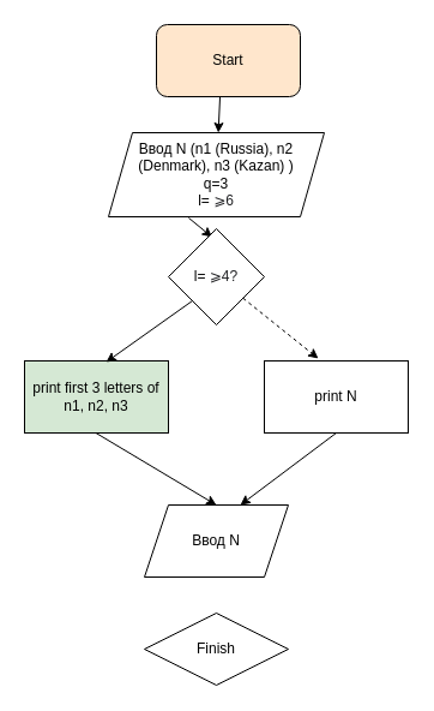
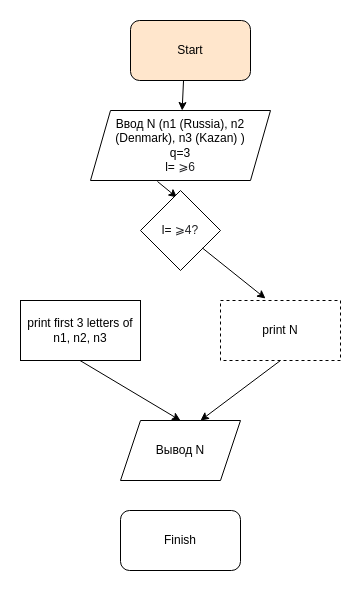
- <mxCell id="14" value="" style="endArrow=classic;html=1;rounded=0;entryX=0.375;entryY=-0.033;entryDx=0;entryDy=0;entryPerimeter=0;dashed=1;" edge="1" parent="1" source="13" target="4"><mxGeometry width="50" height="50" relative="1" as="geometry"><mxPoint x="170" y="260" as="sourcePoint" /><mxPoint x="98.04" y="311.02" as="targetPoint" /></mxGeometry></mxCell>
+ <mxCell id="14" value="" style="endArrow=classic;html=1;rounded=0;entryX=0.375;entryY=-0.033;entryDx=0;entryDy=0;entryPerimeter=0;" edge="1" parent="1" source="13" target="4"><mxGeometry width="50" height="50" relative="1" as="geometry"><mxPoint x="170" y="260" as="sourcePoint" /><mxPoint x="98.04" y="311.02" as="targetPoint" /></mxGeometry></mxCell>
- <mxCell id="11" value="" style="endArrow=classic;html=1;rounded=0;exitX=0;exitY=1;exitDx=0;exitDy=0;entryX=0.567;entryY=0.017;entryDx=0;entryDy=0;entryPerimeter=0;" parent="1" source="13" edge="1" target="5"><mxGeometry width="50" height="50" relative="1" as="geometry"><mxPoint x="230" y="310" as="sourcePoint" /><mxPoint x="300" y="310" as="targetPoint" /></mxGeometry></mxCell>
- <mxCell id="5" value="print first 3 letters of n1, n2, n3" style="rounded=0;whiteSpace=wrap;html=1;fillColor=#d5e8d4;" parent="1" vertex="1"><mxGeometry x="20" y="300" width="120" height="60" as="geometry" /></mxCell>
+ <mxCell id="5" value="print first 3 letters of n1, n2, n3" style="rounded=0;whiteSpace=wrap;html=1;" parent="1" vertex="1"><mxGeometry x="20" y="300" width="120" height="60" as="geometry" /></mxCell>
- <mxCell id="4" value="print N" style="rounded=0;whiteSpace=wrap;html=1;" parent="1" vertex="1"><mxGeometry x="220" y="300" width="120" height="60" as="geometry" /></mxCell>
+ <mxCell id="4" value="print N" style="rounded=0;whiteSpace=wrap;html=1;dashed=1;" parent="1" vertex="1"><mxGeometry x="220" y="300" width="120" height="60" as="geometry" /></mxCell>
- <mxCell id="6" value="Ввод N" style="shape=parallelogram;perimeter=parallelogramPerimeter;whiteSpace=wrap;html=1;fixedSize=1;" parent="1" vertex="1"><mxGeometry x="120" y="420" width="120" height="60" as="geometry" /></mxCell>
+ <mxCell id="6" value="Вывод N" style="shape=parallelogram;perimeter=parallelogramPerimeter;whiteSpace=wrap;html=1;fixedSize=1;" parent="1" vertex="1"><mxGeometry x="120" y="420" width="120" height="60" as="geometry" /></mxCell>
- <mxCell id="7" value="Finish" style="rhombus;whiteSpace=wrap;html=1;" parent="1" vertex="1"><mxGeometry x="120" y="510" width="120" height="60" as="geometry" /></mxCell>
+ <mxCell id="7" value="Finish" style="rounded=1;whiteSpace=wrap;html=1;" parent="1" vertex="1"><mxGeometry x="120" y="510" width="120" height="60" as="geometry" /></mxCell>
